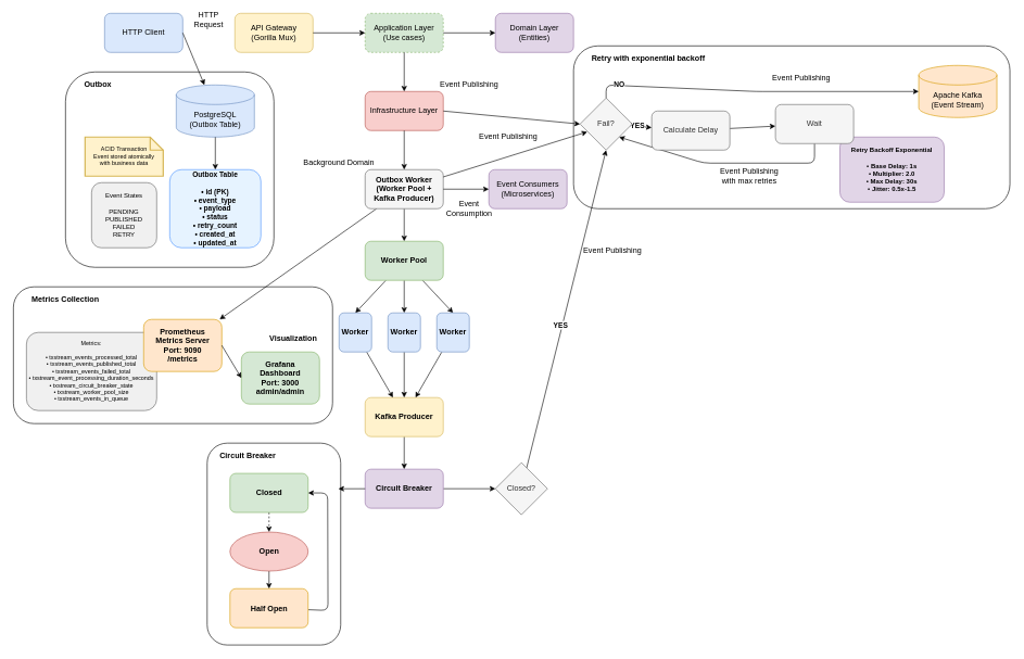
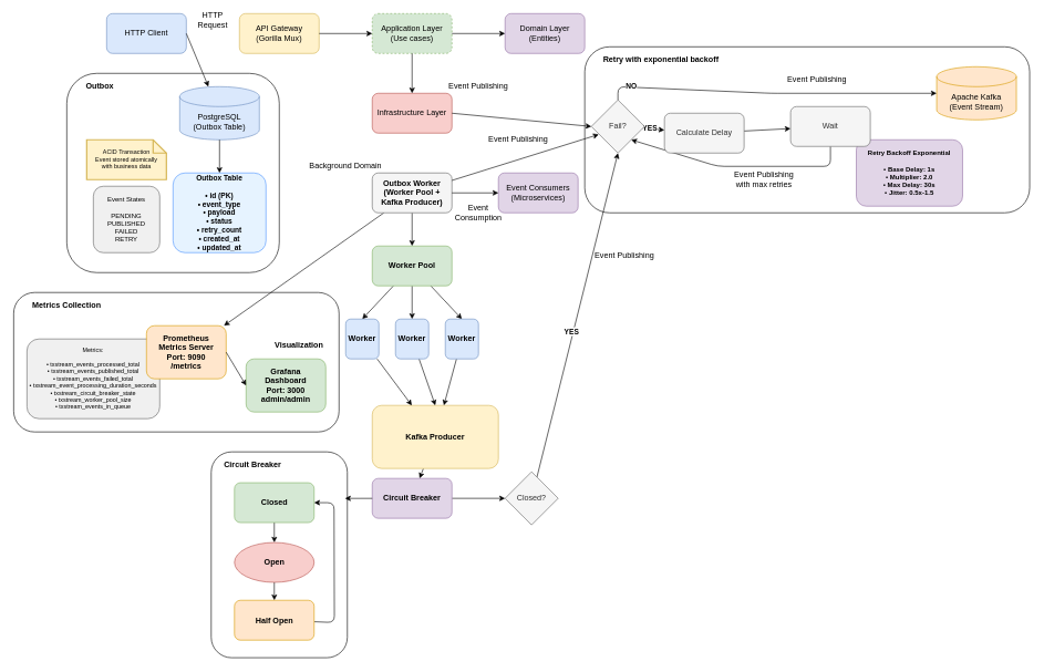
- <mxCell id="28" value="" style="endArrow=classic;html=1;rounded=0;exitX=0.5;exitY=1;exitDx=0;exitDy=0;entryX=0.5;entryY=0;entryDx=0;entryDy=0;" parent="1" source="10" target="18" edge="1"><mxGeometry width="50" height="50" relative="1" as="geometry"><mxPoint x="620" y="210" as="sourcePoint" /><mxPoint x="620" y="250" as="targetPoint" /></mxGeometry></mxCell>
- <mxCell id="36" value="Kafka Producer" style="whiteSpace=wrap;html=1;fillColor=#FFF2CC;strokeColor=#D6B656;rounded=1;fontStyle=1;" parent="1" vertex="1"><mxGeometry x="560" y="610" width="120" height="60" as="geometry" /></mxCell>
+ <mxCell id="36" value="Kafka Producer" style="whiteSpace=wrap;html=1;fillColor=#FFF2CC;strokeColor=#D6B656;rounded=1;fontStyle=1;" parent="1" vertex="1"><mxGeometry x="560" y="610" width="190" height="95" as="geometry" /></mxCell>
- <mxCell id="35" style="edgeStyle=none;html=1;entryX=0.5;entryY=0;entryDx=0;entryDy=0;dashed=1;" parent="1" source="40" target="41" edge="1"><mxGeometry relative="1" as="geometry" /></mxCell>
+ <mxCell id="35" style="edgeStyle=none;html=1;entryX=0.5;entryY=0;entryDx=0;entryDy=0;" parent="1" source="40" target="41" edge="1"><mxGeometry relative="1" as="geometry" /></mxCell>
